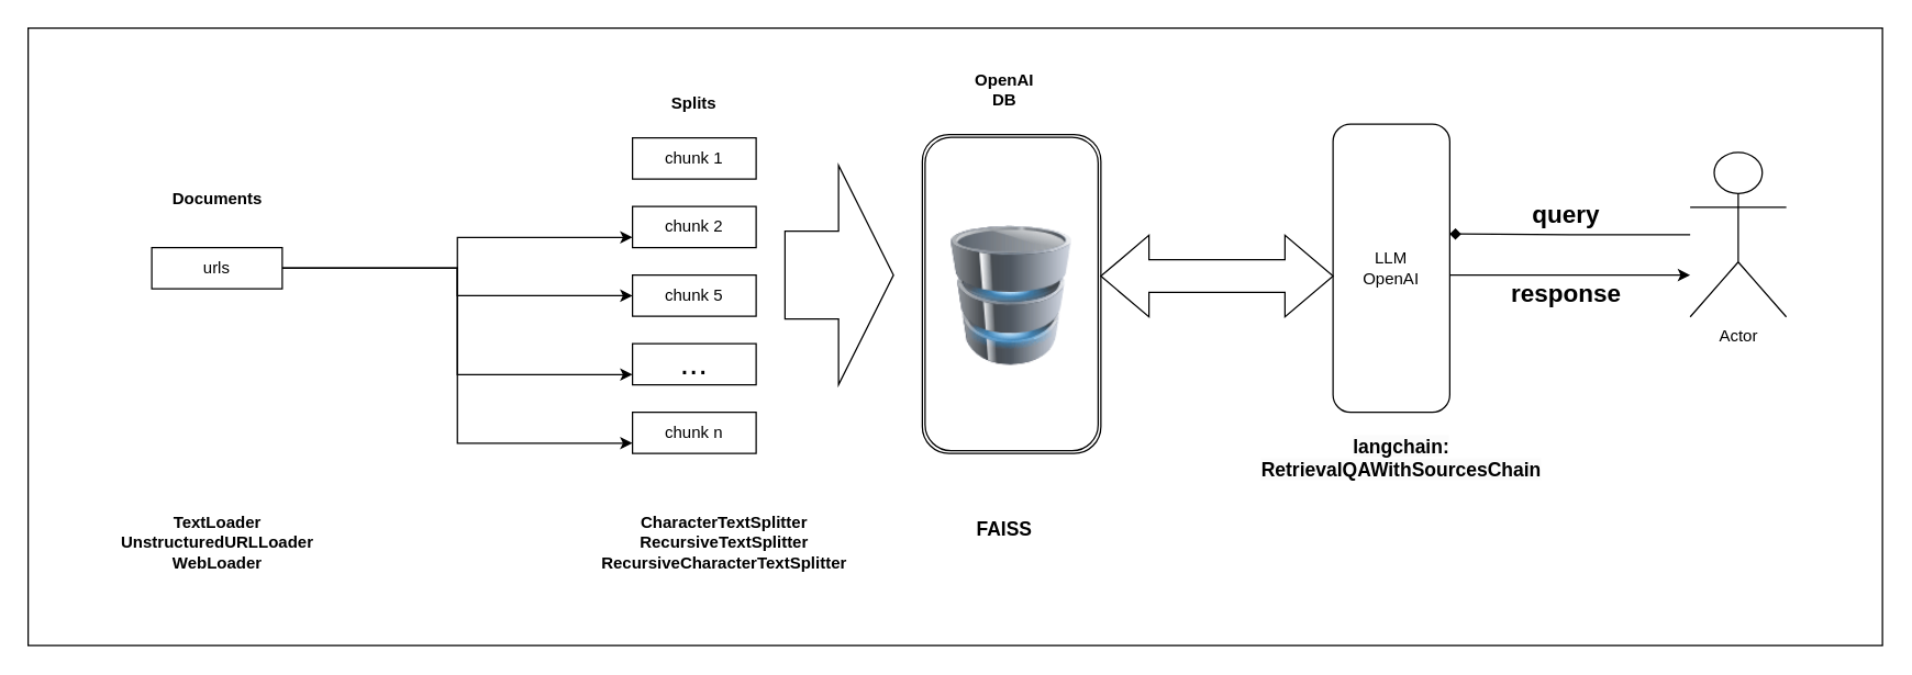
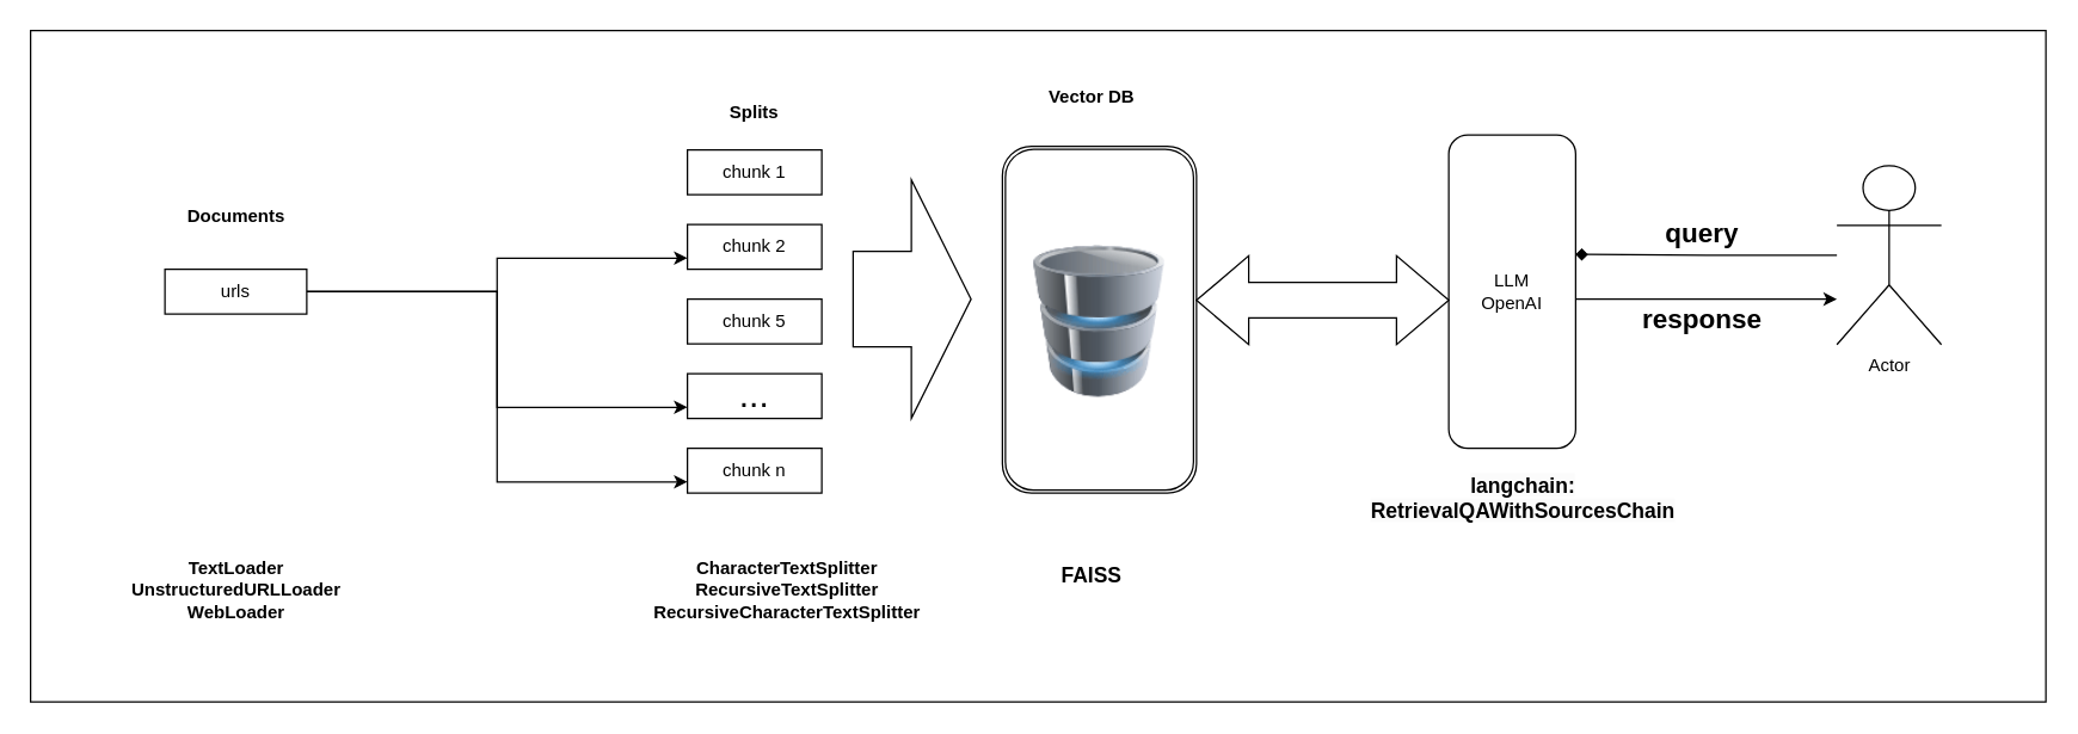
- <mxCell id="18" value="&lt;b&gt;OpenAI DB&lt;/b&gt;" style="text;html=1;align=center;verticalAlign=middle;whiteSpace=wrap;rounded=0;" vertex="1" parent="1"><mxGeometry x="701" y="50" width="60" height="30" as="geometry" /></mxCell>
+ <mxCell id="18" value="&lt;b&gt;Vector DB&lt;/b&gt;" style="text;html=1;align=center;verticalAlign=middle;whiteSpace=wrap;rounded=0;" vertex="1" parent="1"><mxGeometry x="701" y="50" width="60" height="30" as="geometry" /></mxCell>
- <mxCell id="3" style="edgeStyle=orthogonalEdgeStyle;rounded=0;orthogonalLoop=1;jettySize=auto;html=1;entryX=0;entryY=0.5;entryDx=0;entryDy=0;" edge="1" parent="1" source="6" target="10"><mxGeometry relative="1" as="geometry" /></mxCell>
